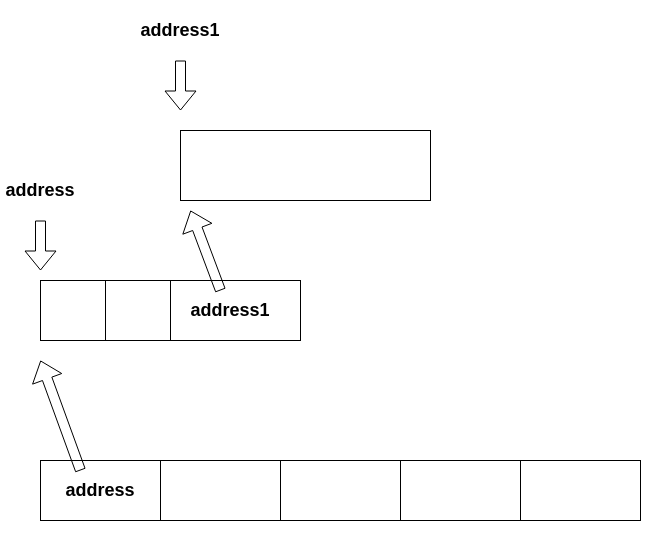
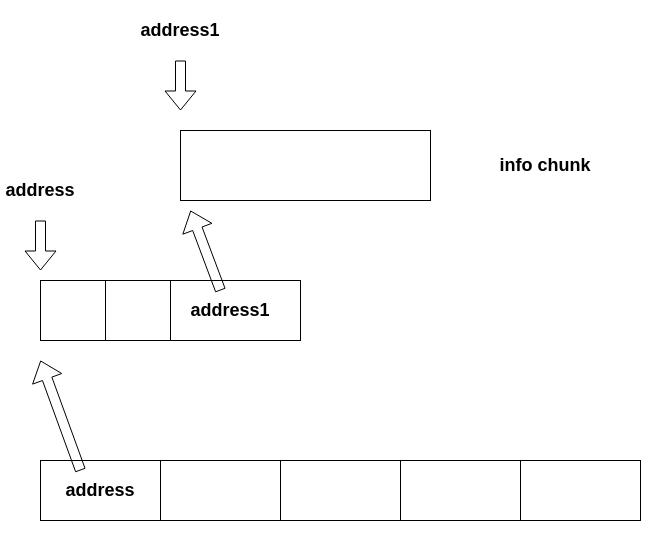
+ <mxCell id="18" value="&lt;h2&gt;info chunk&lt;/h2&gt;" style="text;html=1;strokeColor=none;fillColor=none;align=center;verticalAlign=middle;whiteSpace=wrap;rounded=0;" vertex="1" parent="1"><mxGeometry x="490" y="150" width="110" height="30" as="geometry" /></mxCell>
